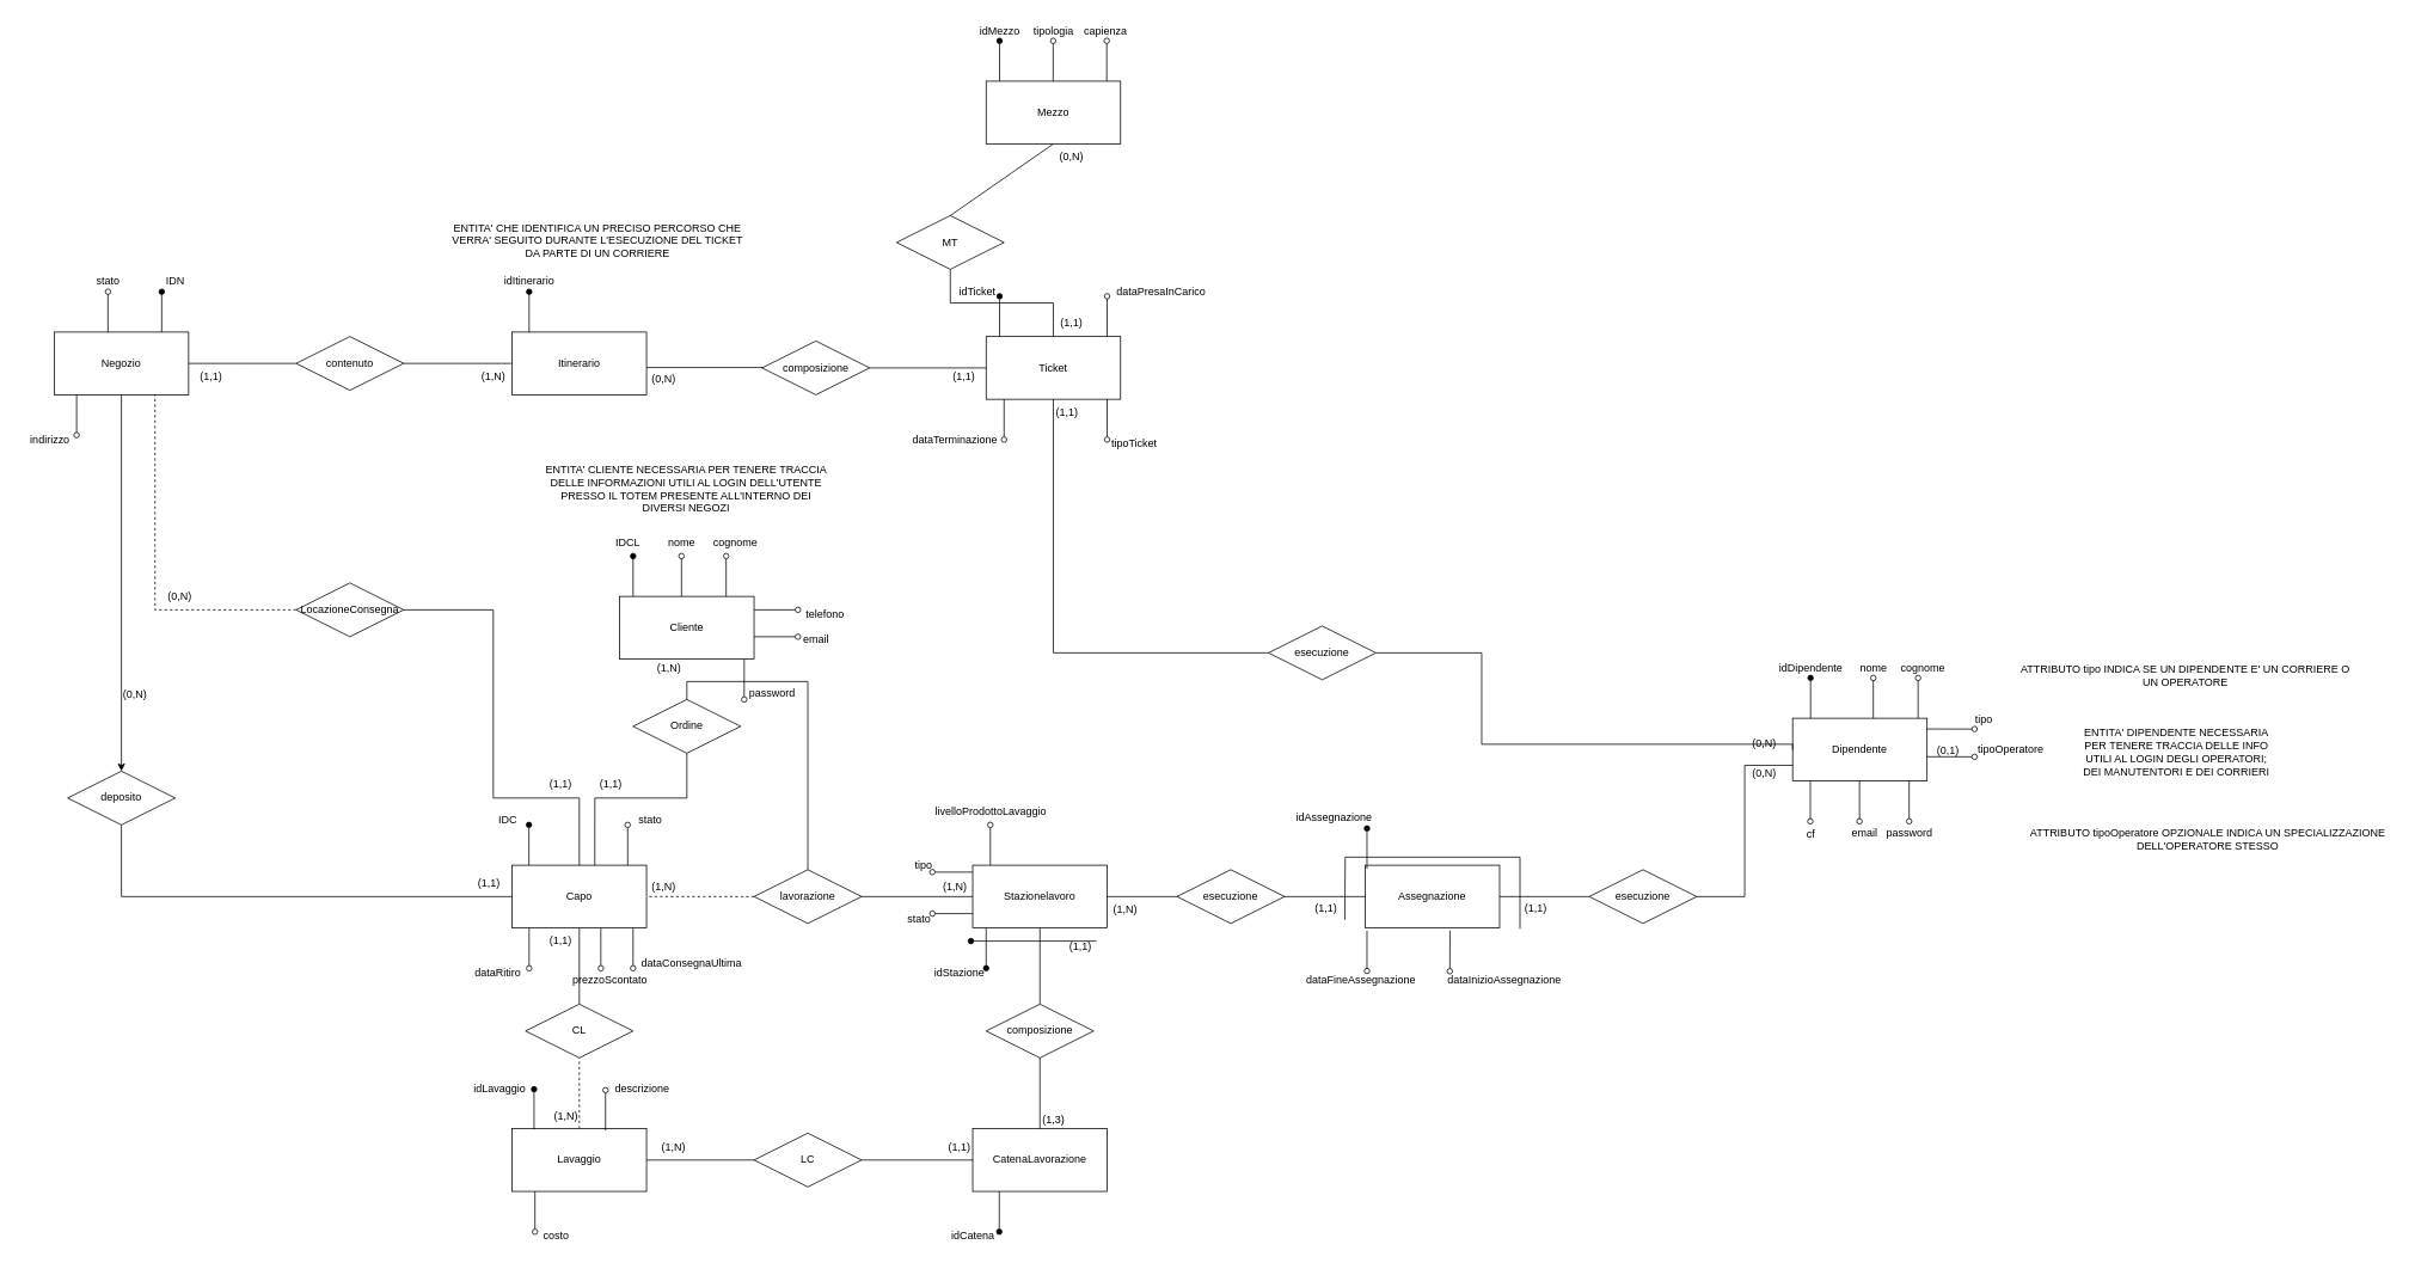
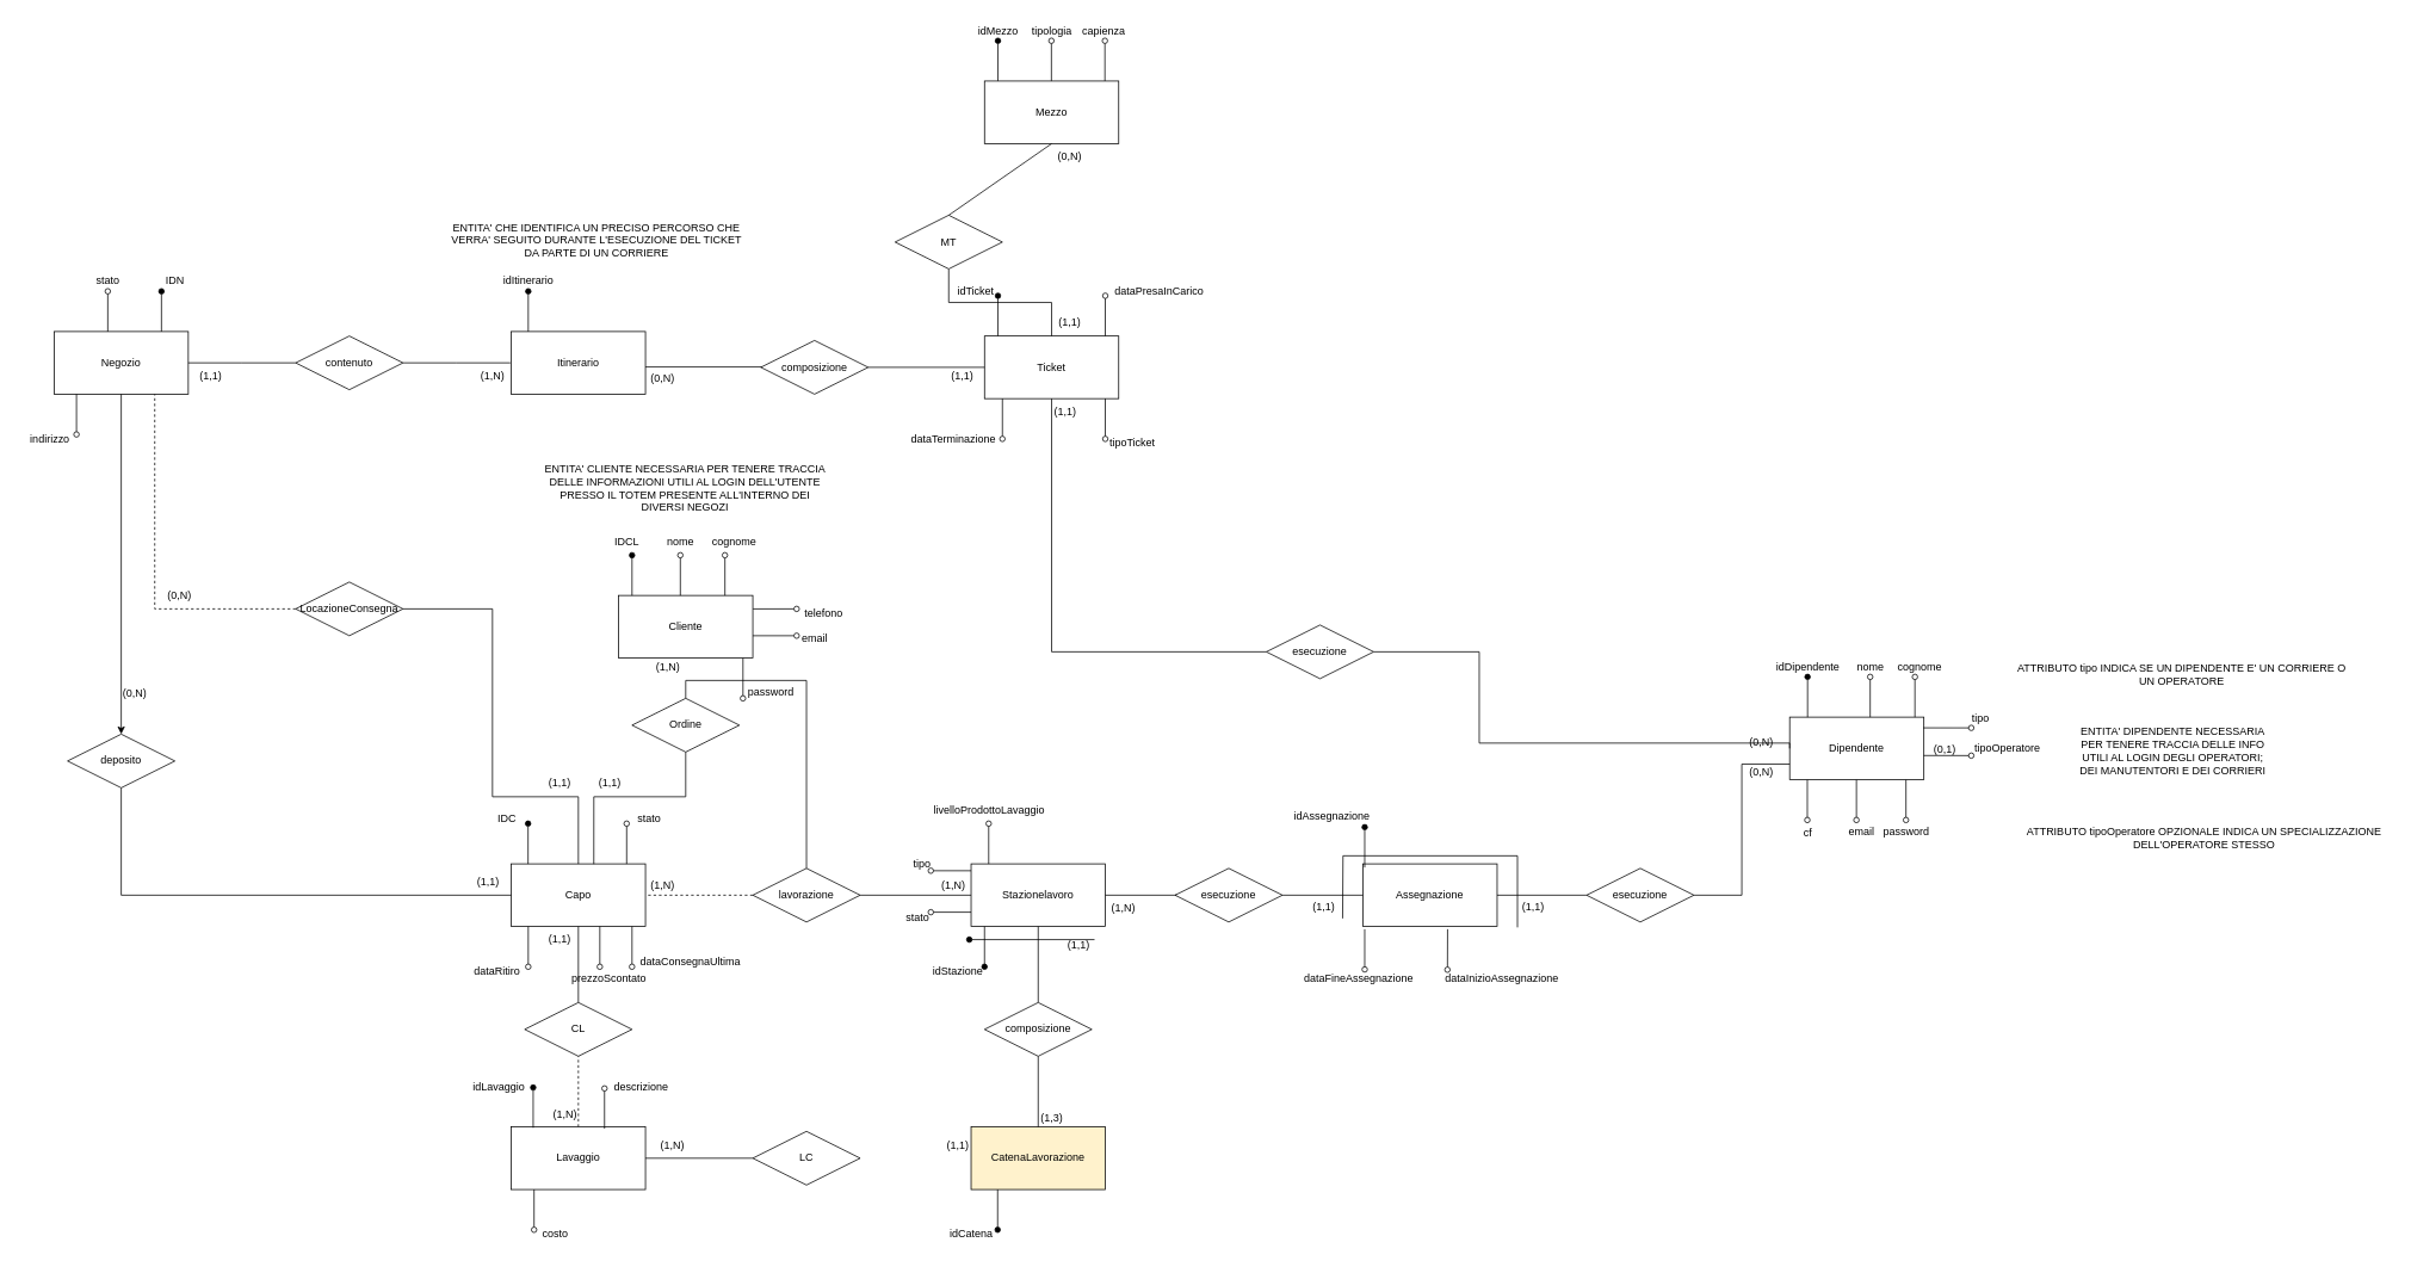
- <mxCell id="40" value="deposito" style="shape=rhombus;perimeter=rhombusPerimeter;whiteSpace=wrap;html=1;align=center;" vertex="1" parent="1"><mxGeometry x="75" y="860" width="120" height="60" as="geometry" /></mxCell>
+ <mxCell id="40" value="deposito" style="shape=rhombus;perimeter=rhombusPerimeter;whiteSpace=wrap;html=1;align=center;" vertex="1" parent="1"><mxGeometry x="75" y="820" width="120" height="60" as="geometry" /></mxCell>
- <mxCell id="65" style="edgeStyle=orthogonalEdgeStyle;rounded=0;orthogonalLoop=1;jettySize=auto;html=1;entryX=0;entryY=0.5;entryDx=0;entryDy=0;endArrow=none;startFill=0;" edge="1" parent="1" source="67" target="10"><mxGeometry relative="1" as="geometry" /></mxCell>
- <mxCell id="10" value="CatenaLavorazione" style="whiteSpace=wrap;html=1;align=center;" vertex="1" parent="1"><mxGeometry x="1085" y="1259" width="150" height="70" as="geometry" /></mxCell>
+ <mxCell id="10" value="CatenaLavorazione" style="whiteSpace=wrap;html=1;align=center;fillColor=#fff2cc;" vertex="1" parent="1"><mxGeometry x="1085" y="1259" width="150" height="70" as="geometry" /></mxCell>
